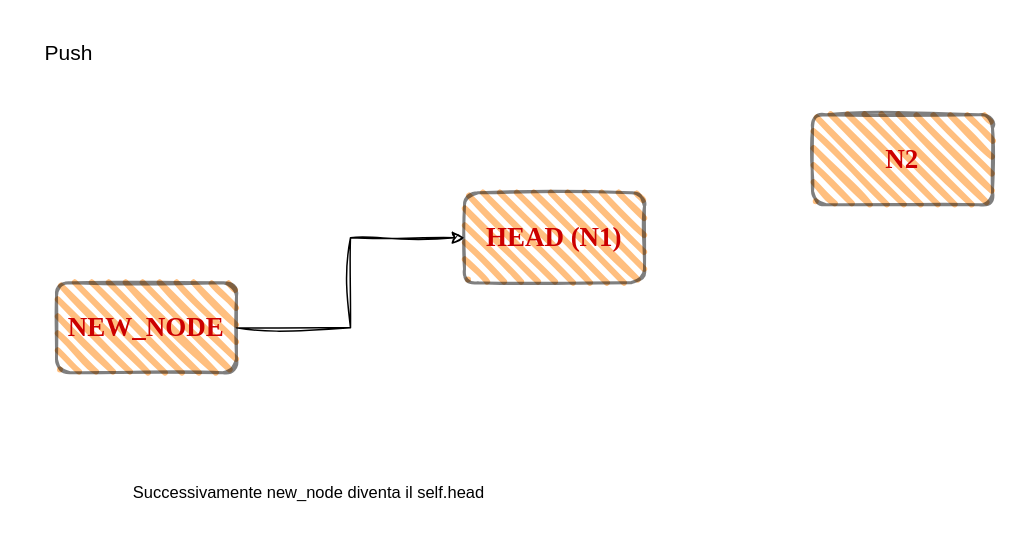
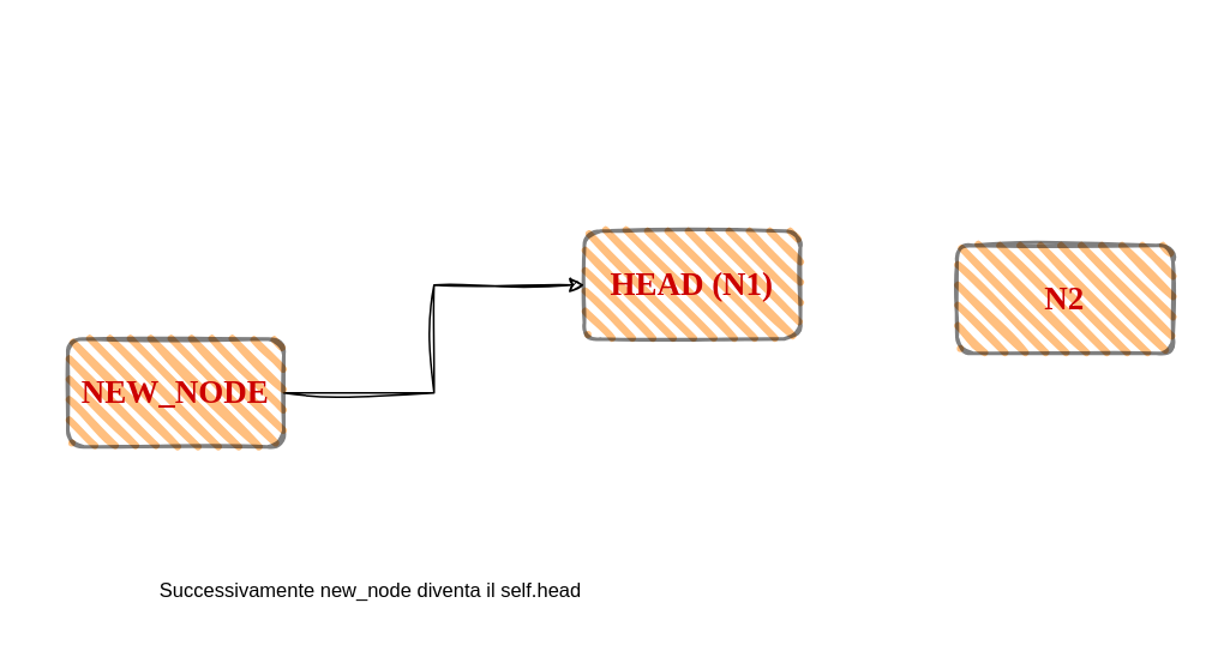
- <mxCell id="6" value="&lt;font style=&quot;font-size: 14px;&quot; color=&quot;#000000&quot;&gt;Push&lt;/font&gt;" style="text;html=1;align=center;verticalAlign=middle;resizable=0;points=[];autosize=1;fontFamily=Helvetica;fontSize=11;labelBackgroundColor=#FFFFFF;fillColor=none;" parent="1" vertex="1"><mxGeometry x="20" y="20" width="50" height="29" as="geometry" /></mxCell>
- <mxCell id="2" value="&lt;font size=&quot;1&quot; face=&quot;Comic Sans MS&quot; color=&quot;#cc0000&quot;&gt;&lt;b style=&quot;font-size: 18px;&quot;&gt;N2&lt;/b&gt;&lt;/font&gt;" style="rounded=1;whiteSpace=wrap;html=1;strokeWidth=2;fillWeight=4;hachureGap=8;hachureAngle=45;fillColor=#FF8000;sketch=1;gradientColor=none;strokeColor=#000000;perimeterSpacing=0;opacity=50;" parent="1" vertex="1"><mxGeometry x="541" y="76" width="120" height="60" as="geometry" /></mxCell>
+ <mxCell id="2" value="&lt;font size=&quot;1&quot; face=&quot;Comic Sans MS&quot; color=&quot;#cc0000&quot;&gt;&lt;b style=&quot;font-size: 18px;&quot;&gt;N2&lt;/b&gt;&lt;/font&gt;" style="rounded=1;whiteSpace=wrap;html=1;strokeWidth=2;fillWeight=4;hachureGap=8;hachureAngle=45;fillColor=#FF8000;sketch=1;gradientColor=none;strokeColor=#000000;perimeterSpacing=0;opacity=50;" parent="1" vertex="1"><mxGeometry x="531" y="136" width="120" height="60" as="geometry" /></mxCell>
- <mxCell id="7" value="&lt;font size=&quot;1&quot; face=&quot;Comic Sans MS&quot; color=&quot;#cc0000&quot;&gt;&lt;b style=&quot;font-size: 18px;&quot;&gt;HEAD (N1)&lt;/b&gt;&lt;/font&gt;" style="rounded=1;whiteSpace=wrap;html=1;strokeWidth=2;fillWeight=4;hachureGap=8;hachureAngle=45;fillColor=#FF8000;sketch=1;gradientColor=none;strokeColor=#000000;perimeterSpacing=0;opacity=50;" parent="1" vertex="1"><mxGeometry x="309" y="128" width="120" height="60" as="geometry" /></mxCell>
+ <mxCell id="7" value="&lt;font size=&quot;1&quot; face=&quot;Comic Sans MS&quot; color=&quot;#cc0000&quot;&gt;&lt;b style=&quot;font-size: 18px;&quot;&gt;HEAD (N1)&lt;/b&gt;&lt;/font&gt;" style="rounded=1;whiteSpace=wrap;html=1;strokeWidth=2;fillWeight=4;hachureGap=8;hachureAngle=45;fillColor=#FF8000;sketch=1;gradientColor=none;strokeColor=#000000;perimeterSpacing=0;opacity=50;" parent="1" vertex="1"><mxGeometry x="324" y="128" width="120" height="60" as="geometry" /></mxCell>
